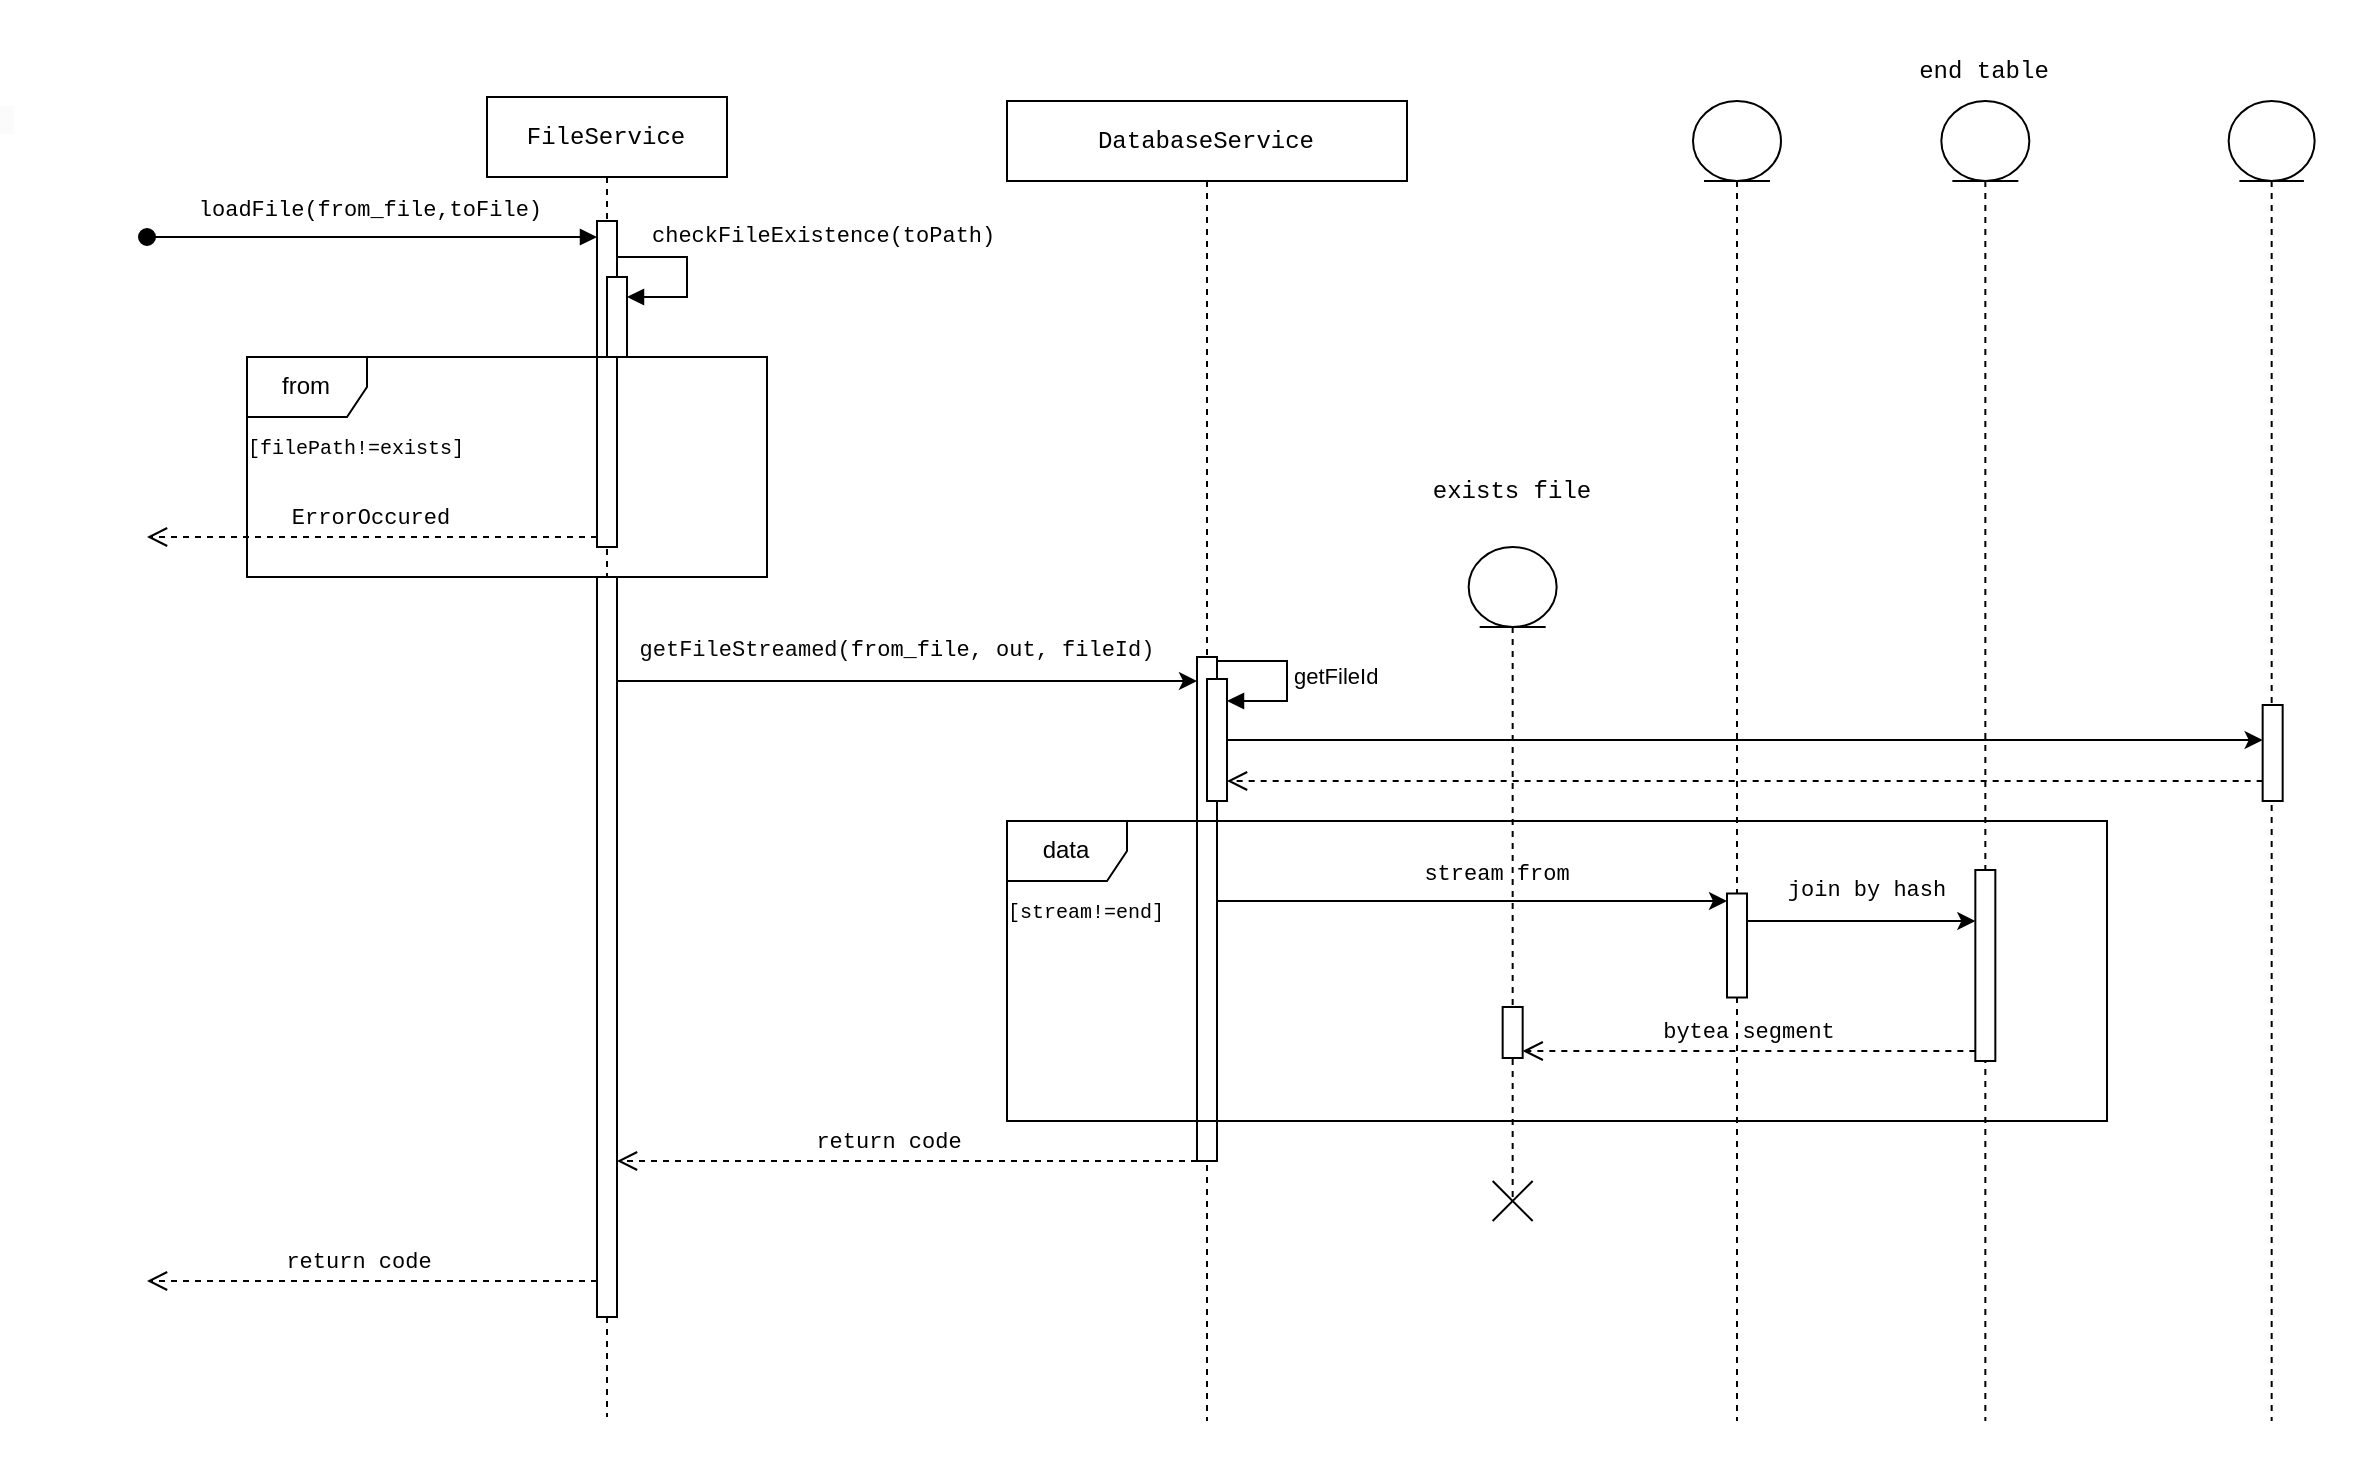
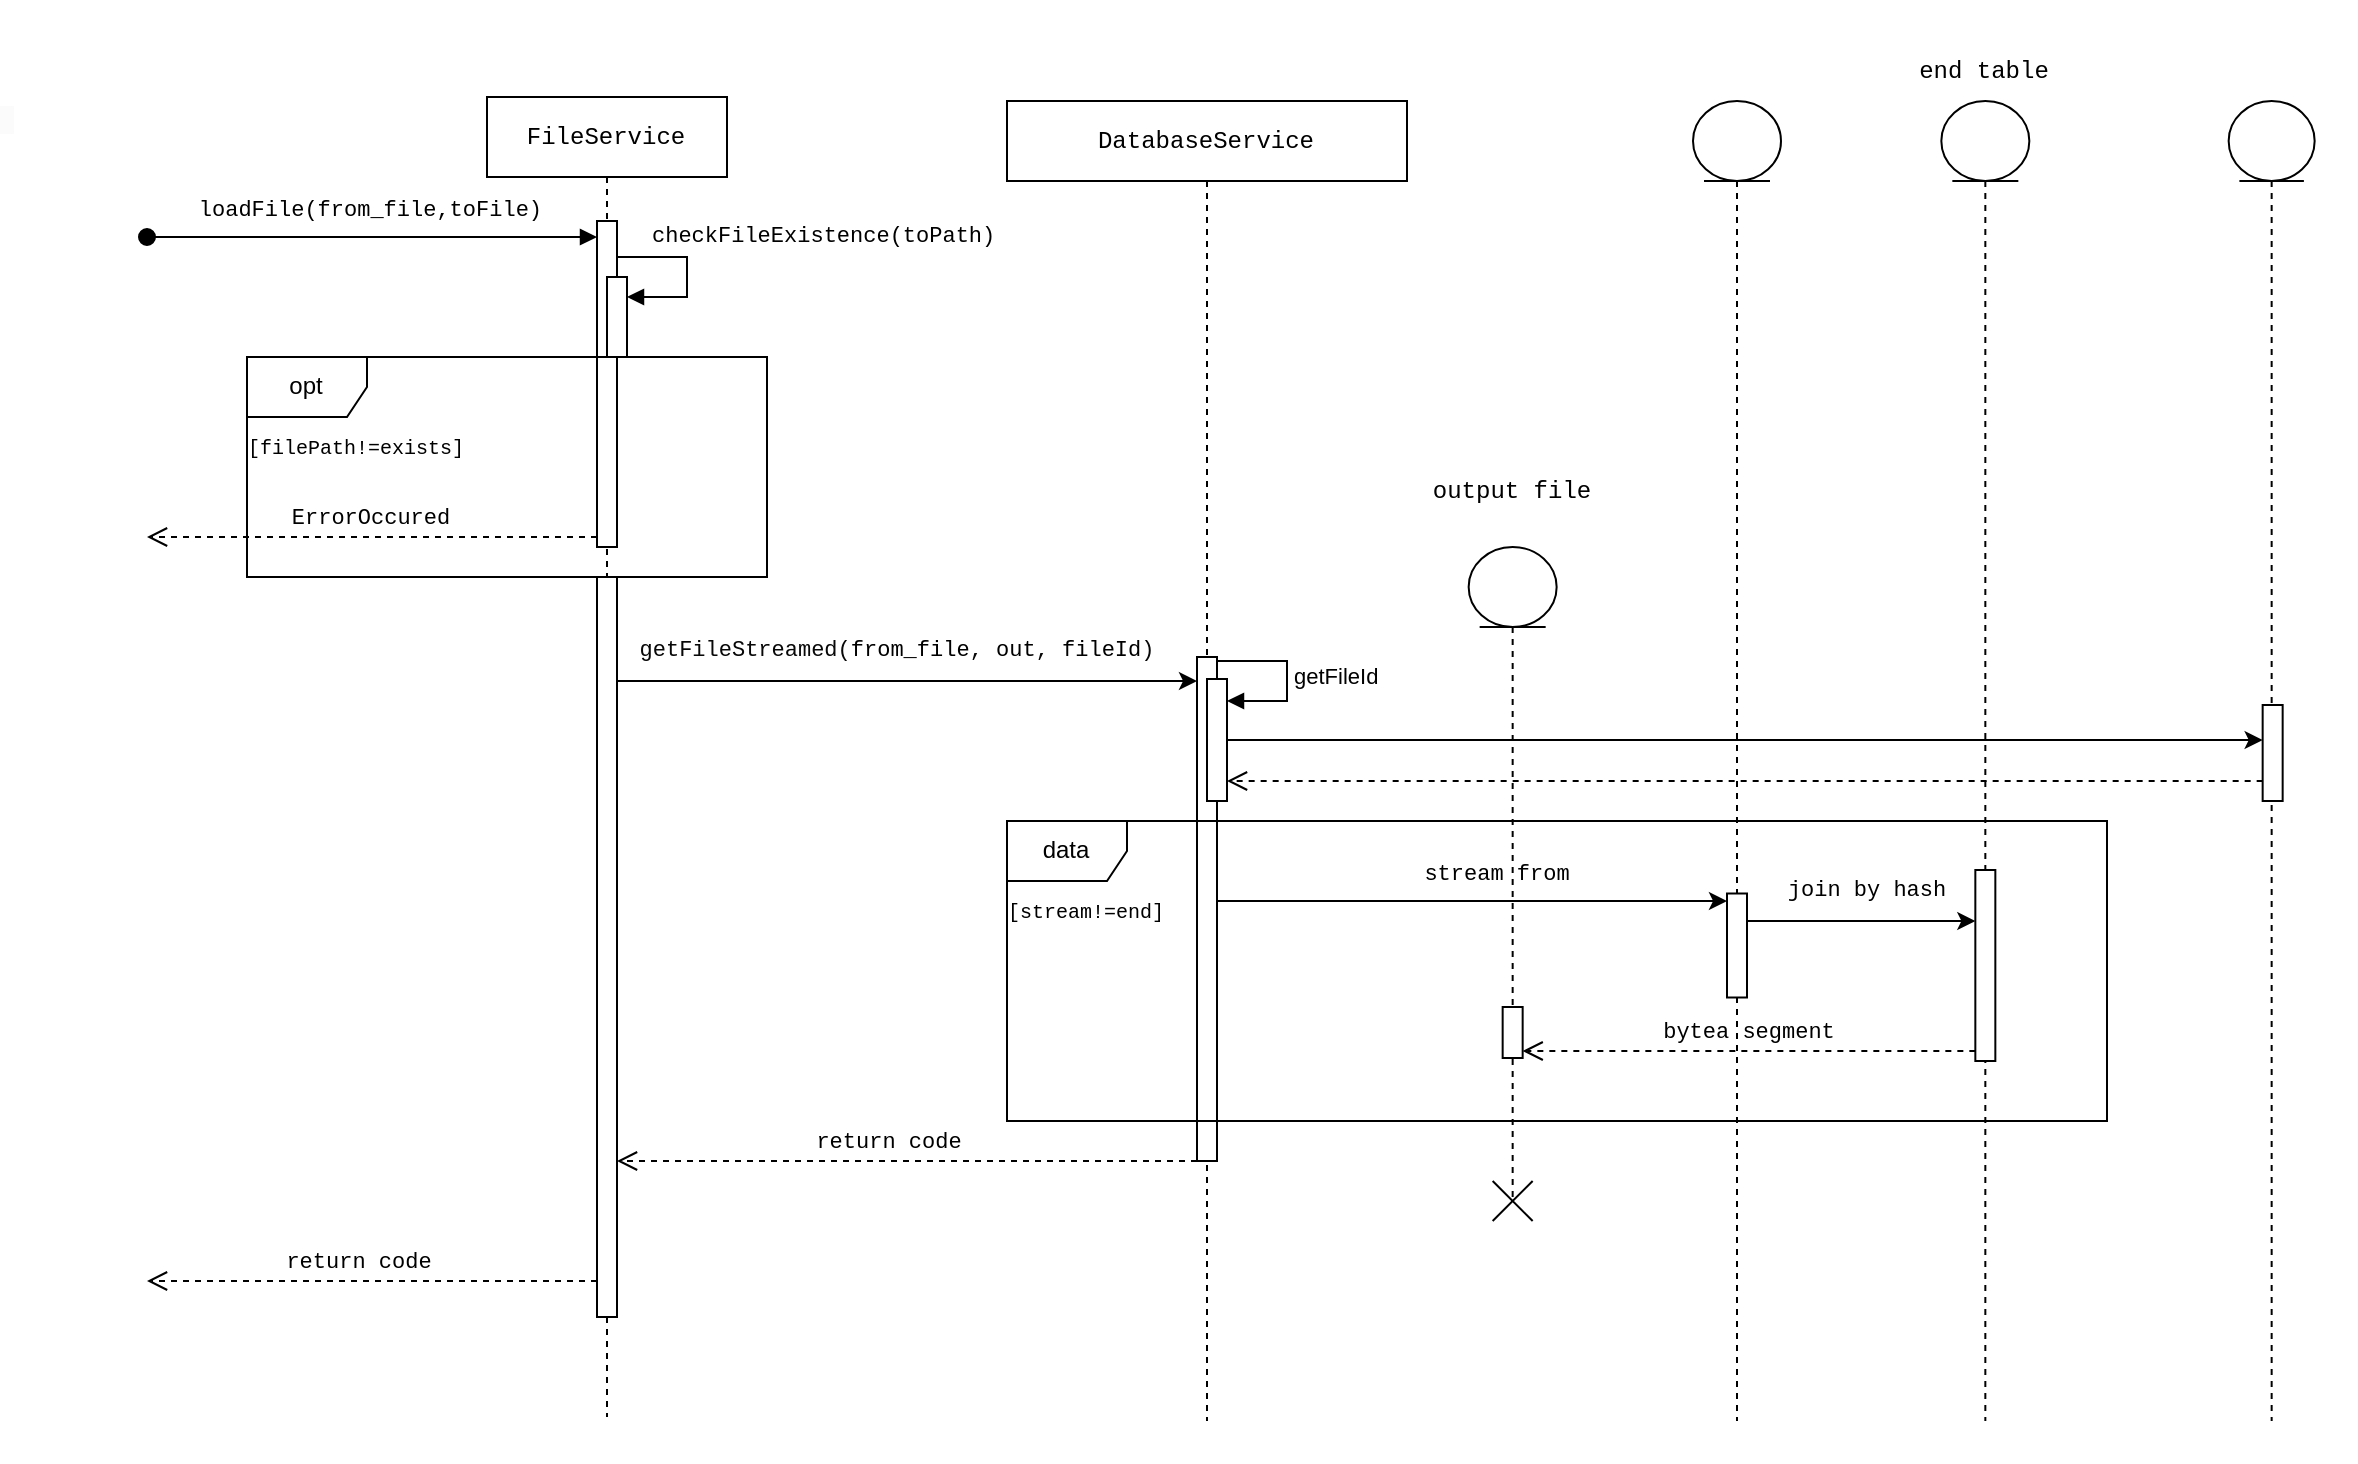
- <mxCell id="16" value="from" style="shape=umlFrame;whiteSpace=wrap;html=1;pointerEvents=0;" parent="1" vertex="1"><mxGeometry x="70" y="178" width="260" height="110" as="geometry" /></mxCell>
+ <mxCell id="16" value="opt" style="shape=umlFrame;whiteSpace=wrap;html=1;pointerEvents=0;" parent="1" vertex="1"><mxGeometry x="70" y="178" width="260" height="110" as="geometry" /></mxCell>
- <mxCell id="37" value="&lt;font face=&quot;Courier New&quot;&gt;exists file&lt;/font&gt;" style="text;html=1;align=center;verticalAlign=middle;whiteSpace=wrap;rounded=0;" parent="1" vertex="1"><mxGeometry x="660" y="230" width="85.66" height="30" as="geometry" /></mxCell>
+ <mxCell id="37" value="&lt;font face=&quot;Courier New&quot;&gt;output file&lt;/font&gt;" style="text;html=1;align=center;verticalAlign=middle;whiteSpace=wrap;rounded=0;" parent="1" vertex="1"><mxGeometry x="660" y="230" width="85.66" height="30" as="geometry" /></mxCell>
